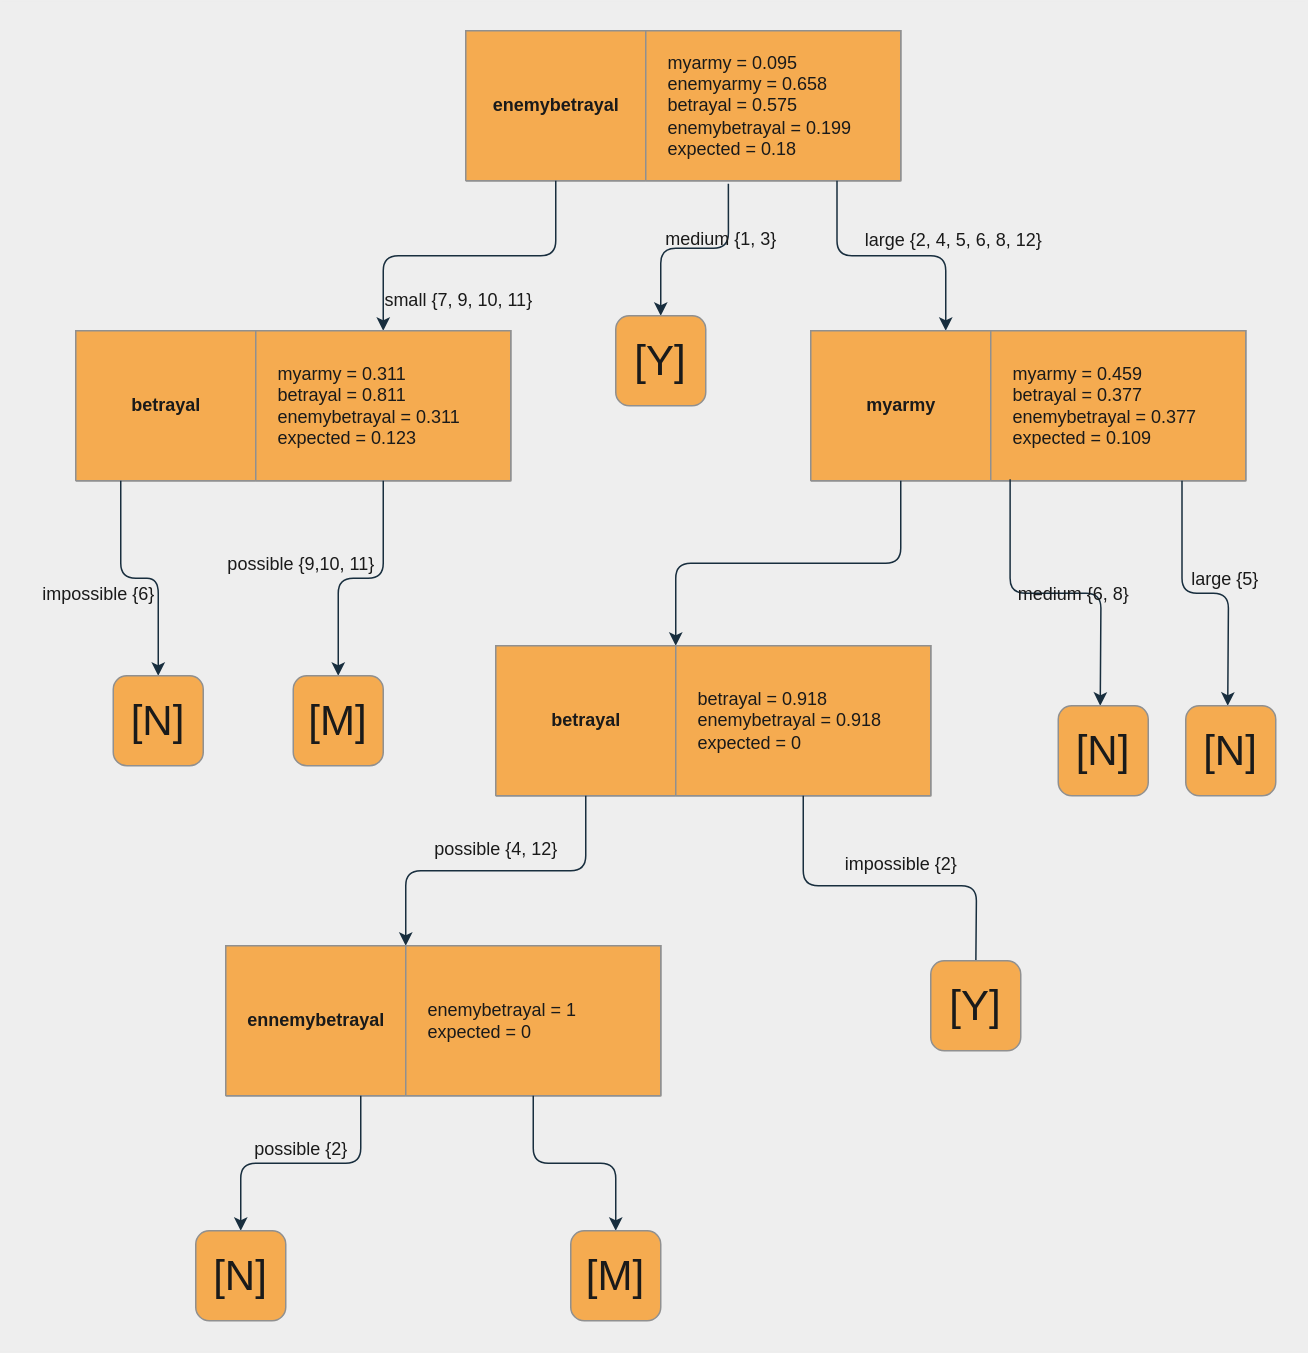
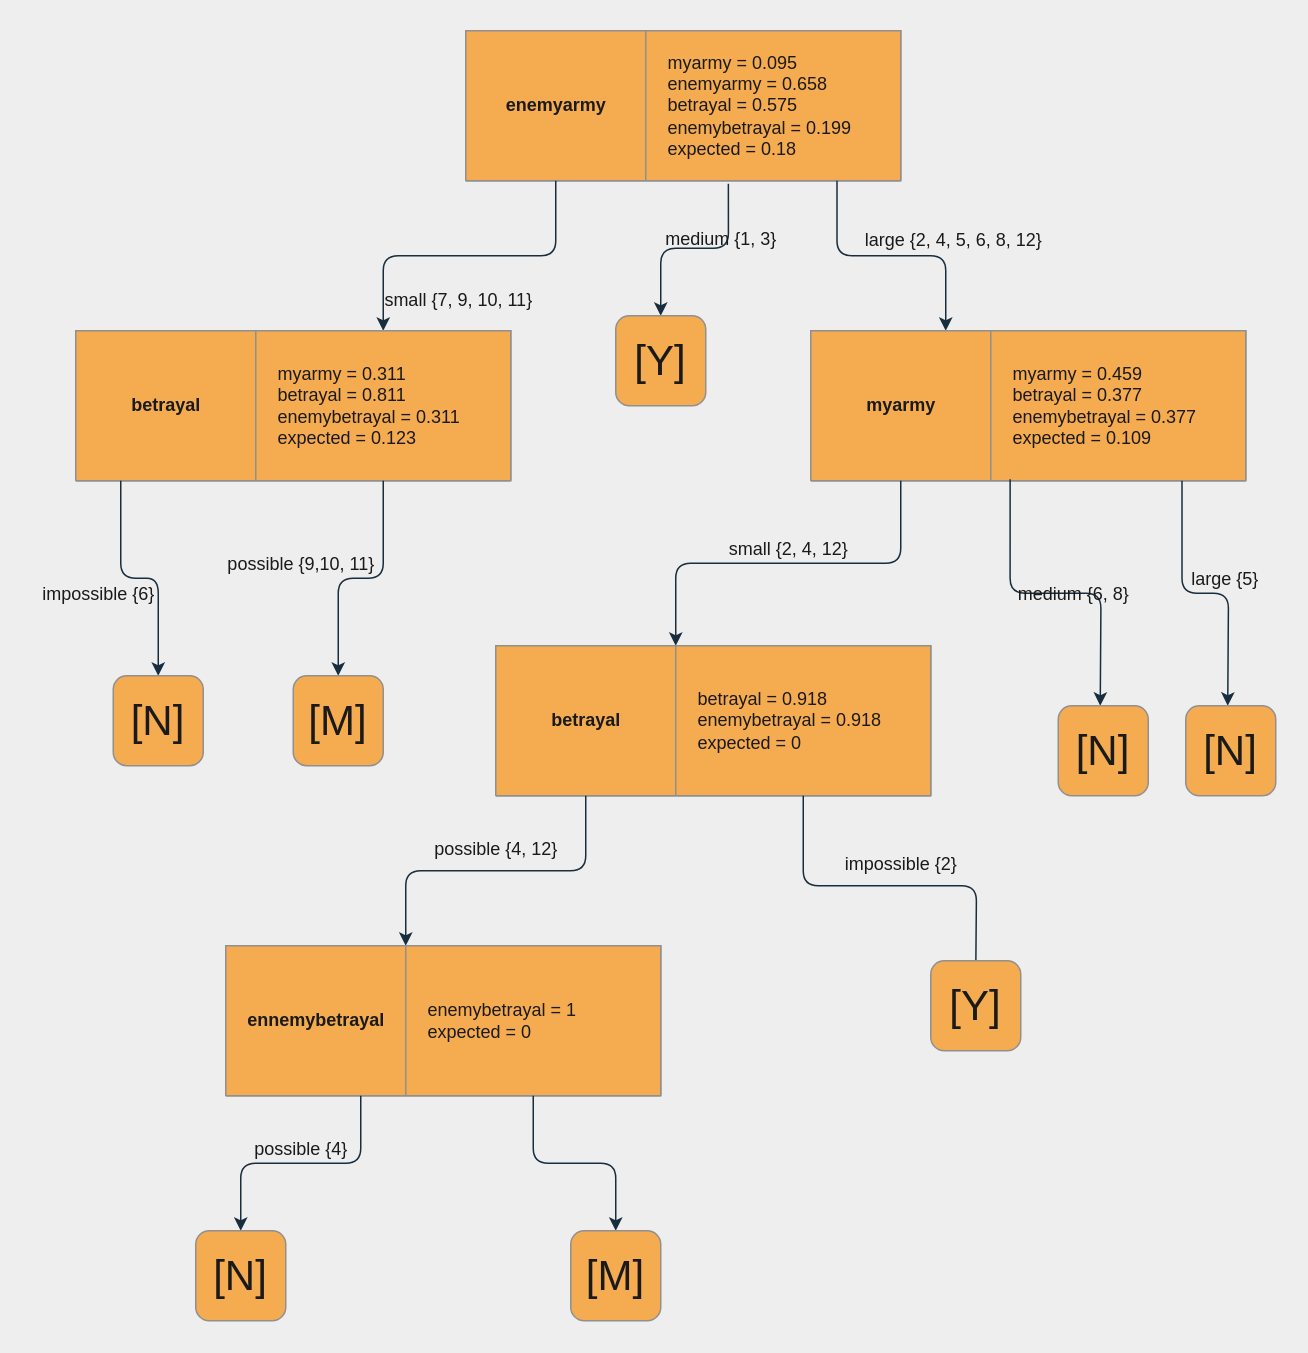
- <mxCell id="3" value="enemybetrayal" style="swimlane;html=1;startSize=130;rounded=1;fillColor=#F5AB50;strokeColor=#909090;fontColor=#1A1A1A;" parent="2" vertex="1"><mxGeometry width="120" height="100" as="geometry" /></mxCell>
+ <mxCell id="3" value="enemyarmy" style="swimlane;html=1;startSize=130;rounded=1;fillColor=#F5AB50;strokeColor=#909090;fontColor=#1A1A1A;" parent="2" vertex="1"><mxGeometry width="120" height="100" as="geometry" /></mxCell>
+ <mxCell id="31" value="&lt;font style=&quot;font-size: 12px&quot;&gt;small {2, 4, 12}&lt;/font&gt;" style="text;html=1;align=center;verticalAlign=middle;resizable=0;points=[];autosize=1;fontSize=28;rounded=1;fontColor=#1A1A1A;" parent="1" vertex="1"><mxGeometry x="480" y="340" width="90" height="40" as="geometry" /></mxCell>
- <mxCell id="45" value="&lt;font style=&quot;font-size: 12px&quot;&gt;possible {2}&lt;/font&gt;" style="text;html=1;align=center;verticalAlign=middle;resizable=0;points=[];autosize=1;fontSize=28;rounded=1;fontColor=#1A1A1A;" parent="1" vertex="1"><mxGeometry x="160" y="740" width="80" height="40" as="geometry" /></mxCell>
+ <mxCell id="45" value="&lt;font style=&quot;font-size: 12px&quot;&gt;possible {4}&lt;/font&gt;" style="text;html=1;align=center;verticalAlign=middle;resizable=0;points=[];autosize=1;fontSize=28;rounded=1;fontColor=#1A1A1A;" parent="1" vertex="1"><mxGeometry x="160" y="740" width="80" height="40" as="geometry" /></mxCell>
